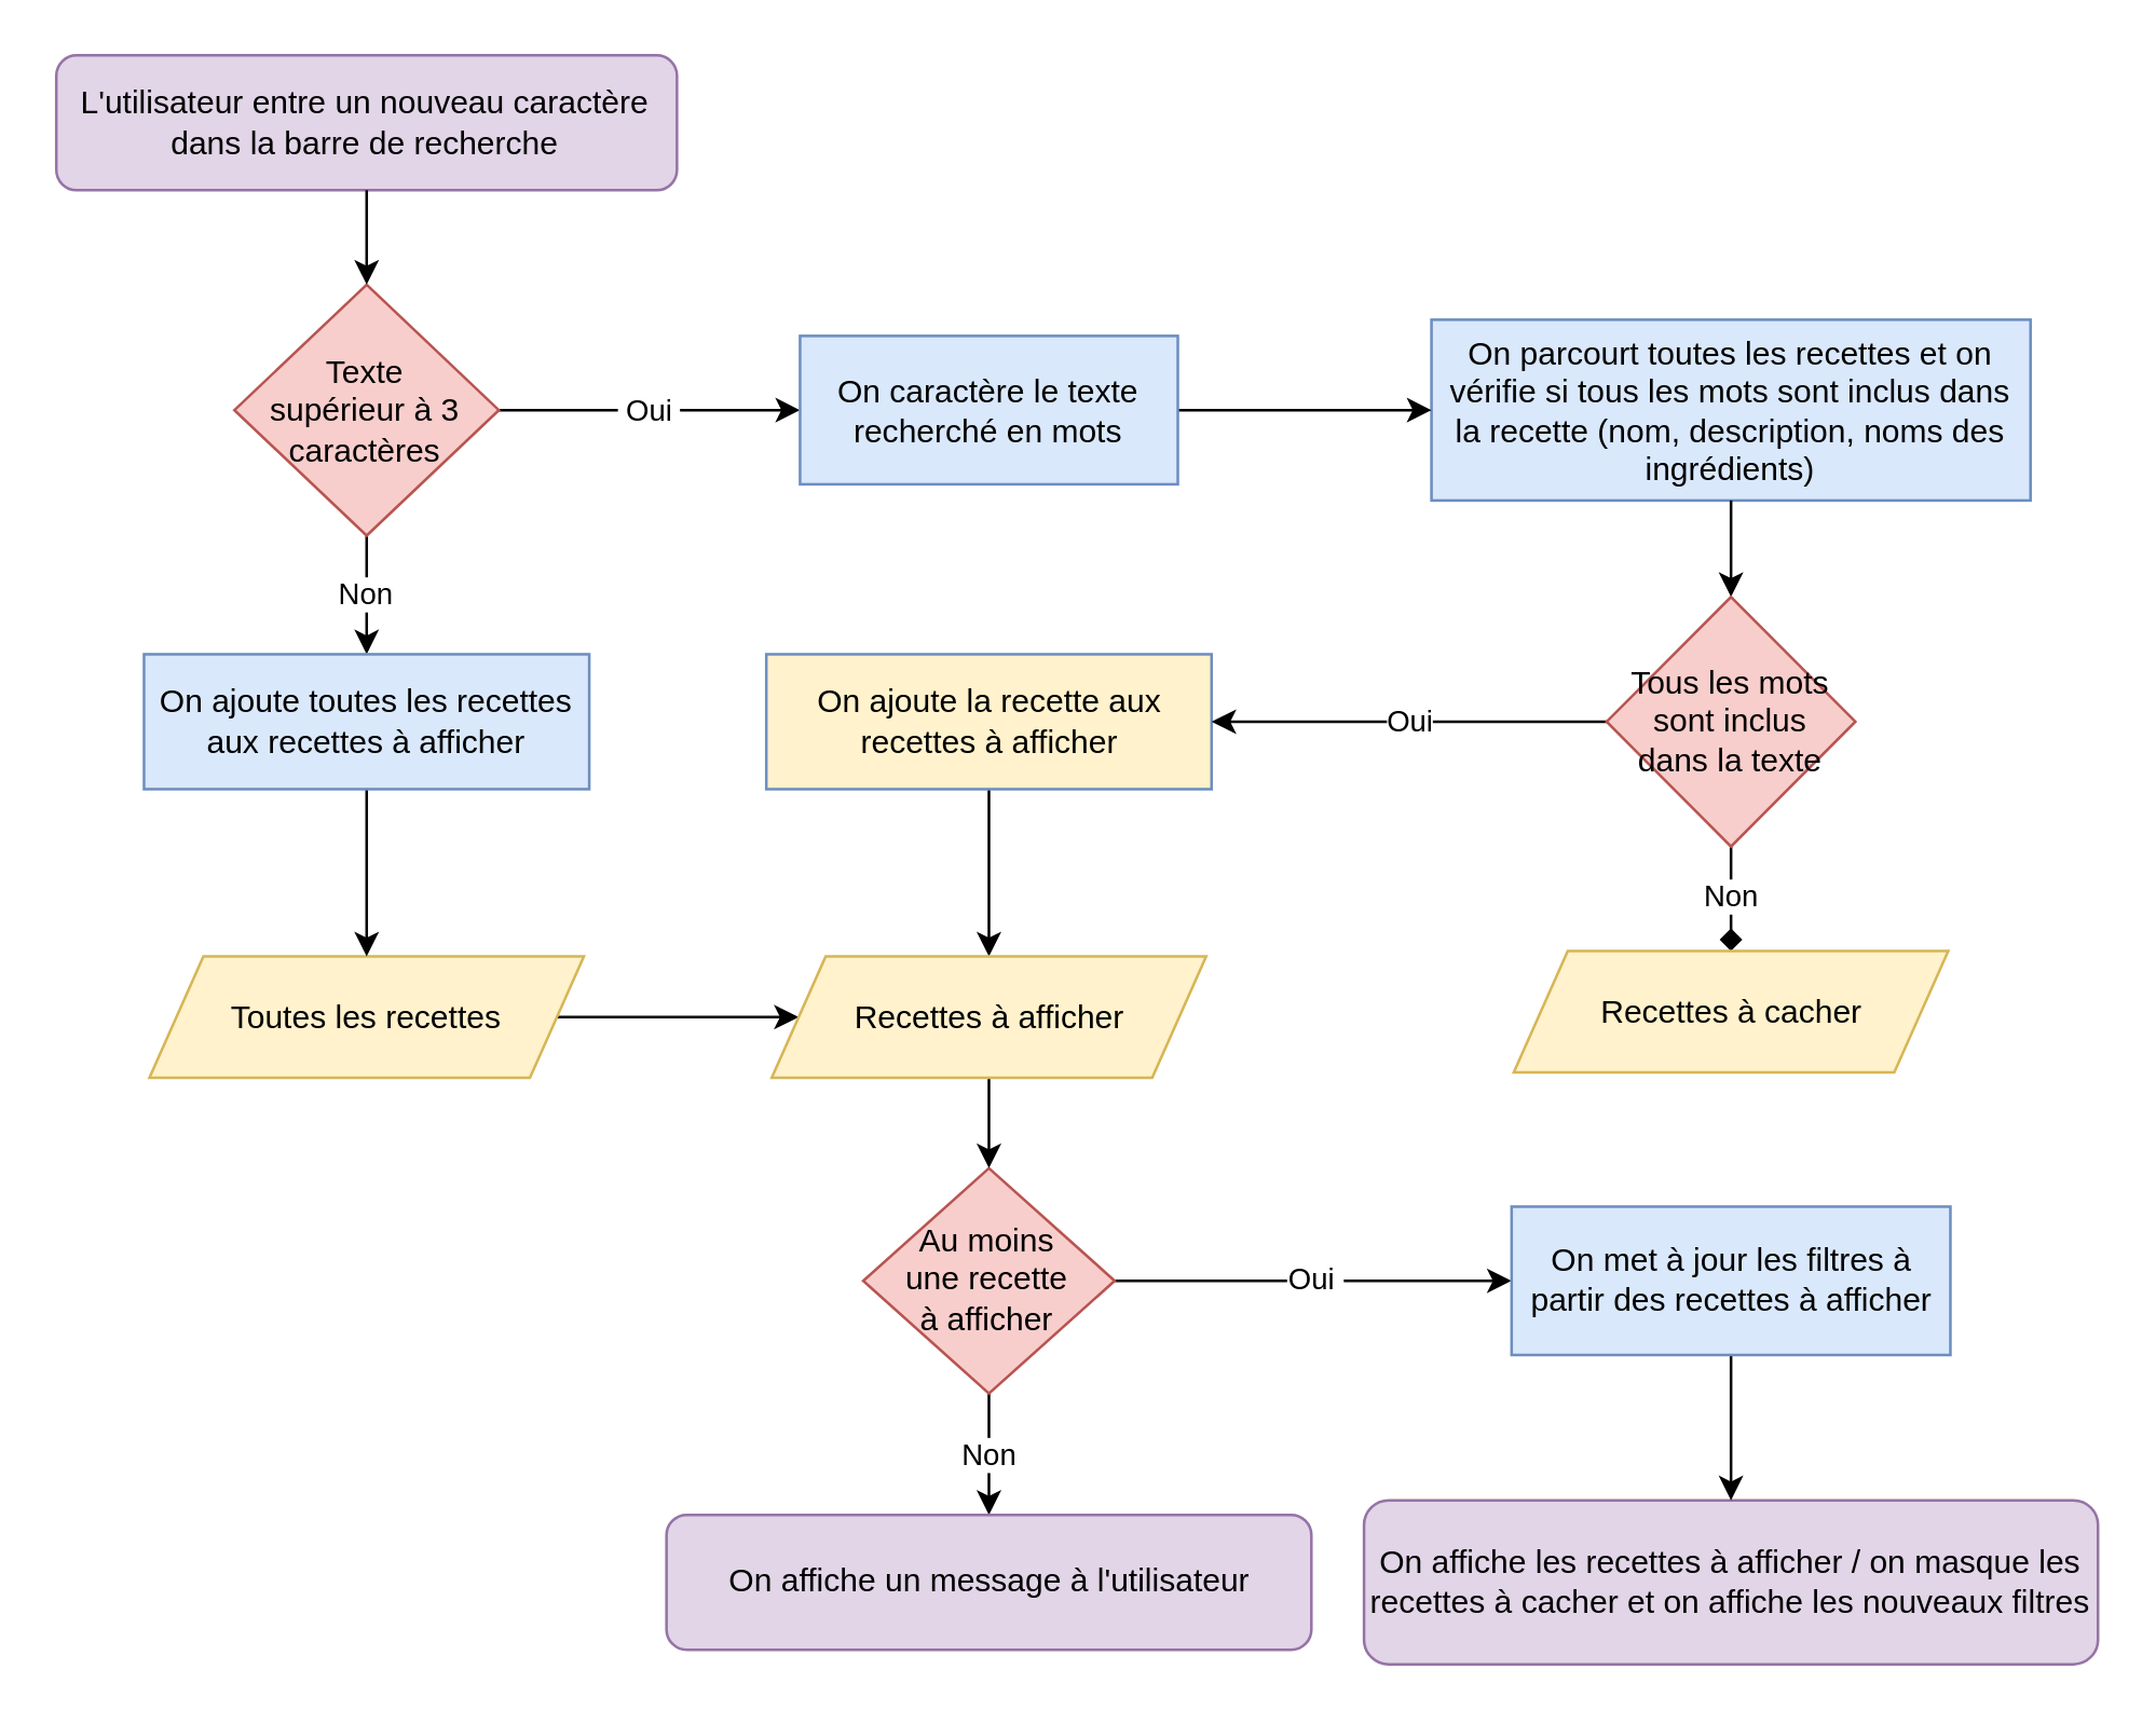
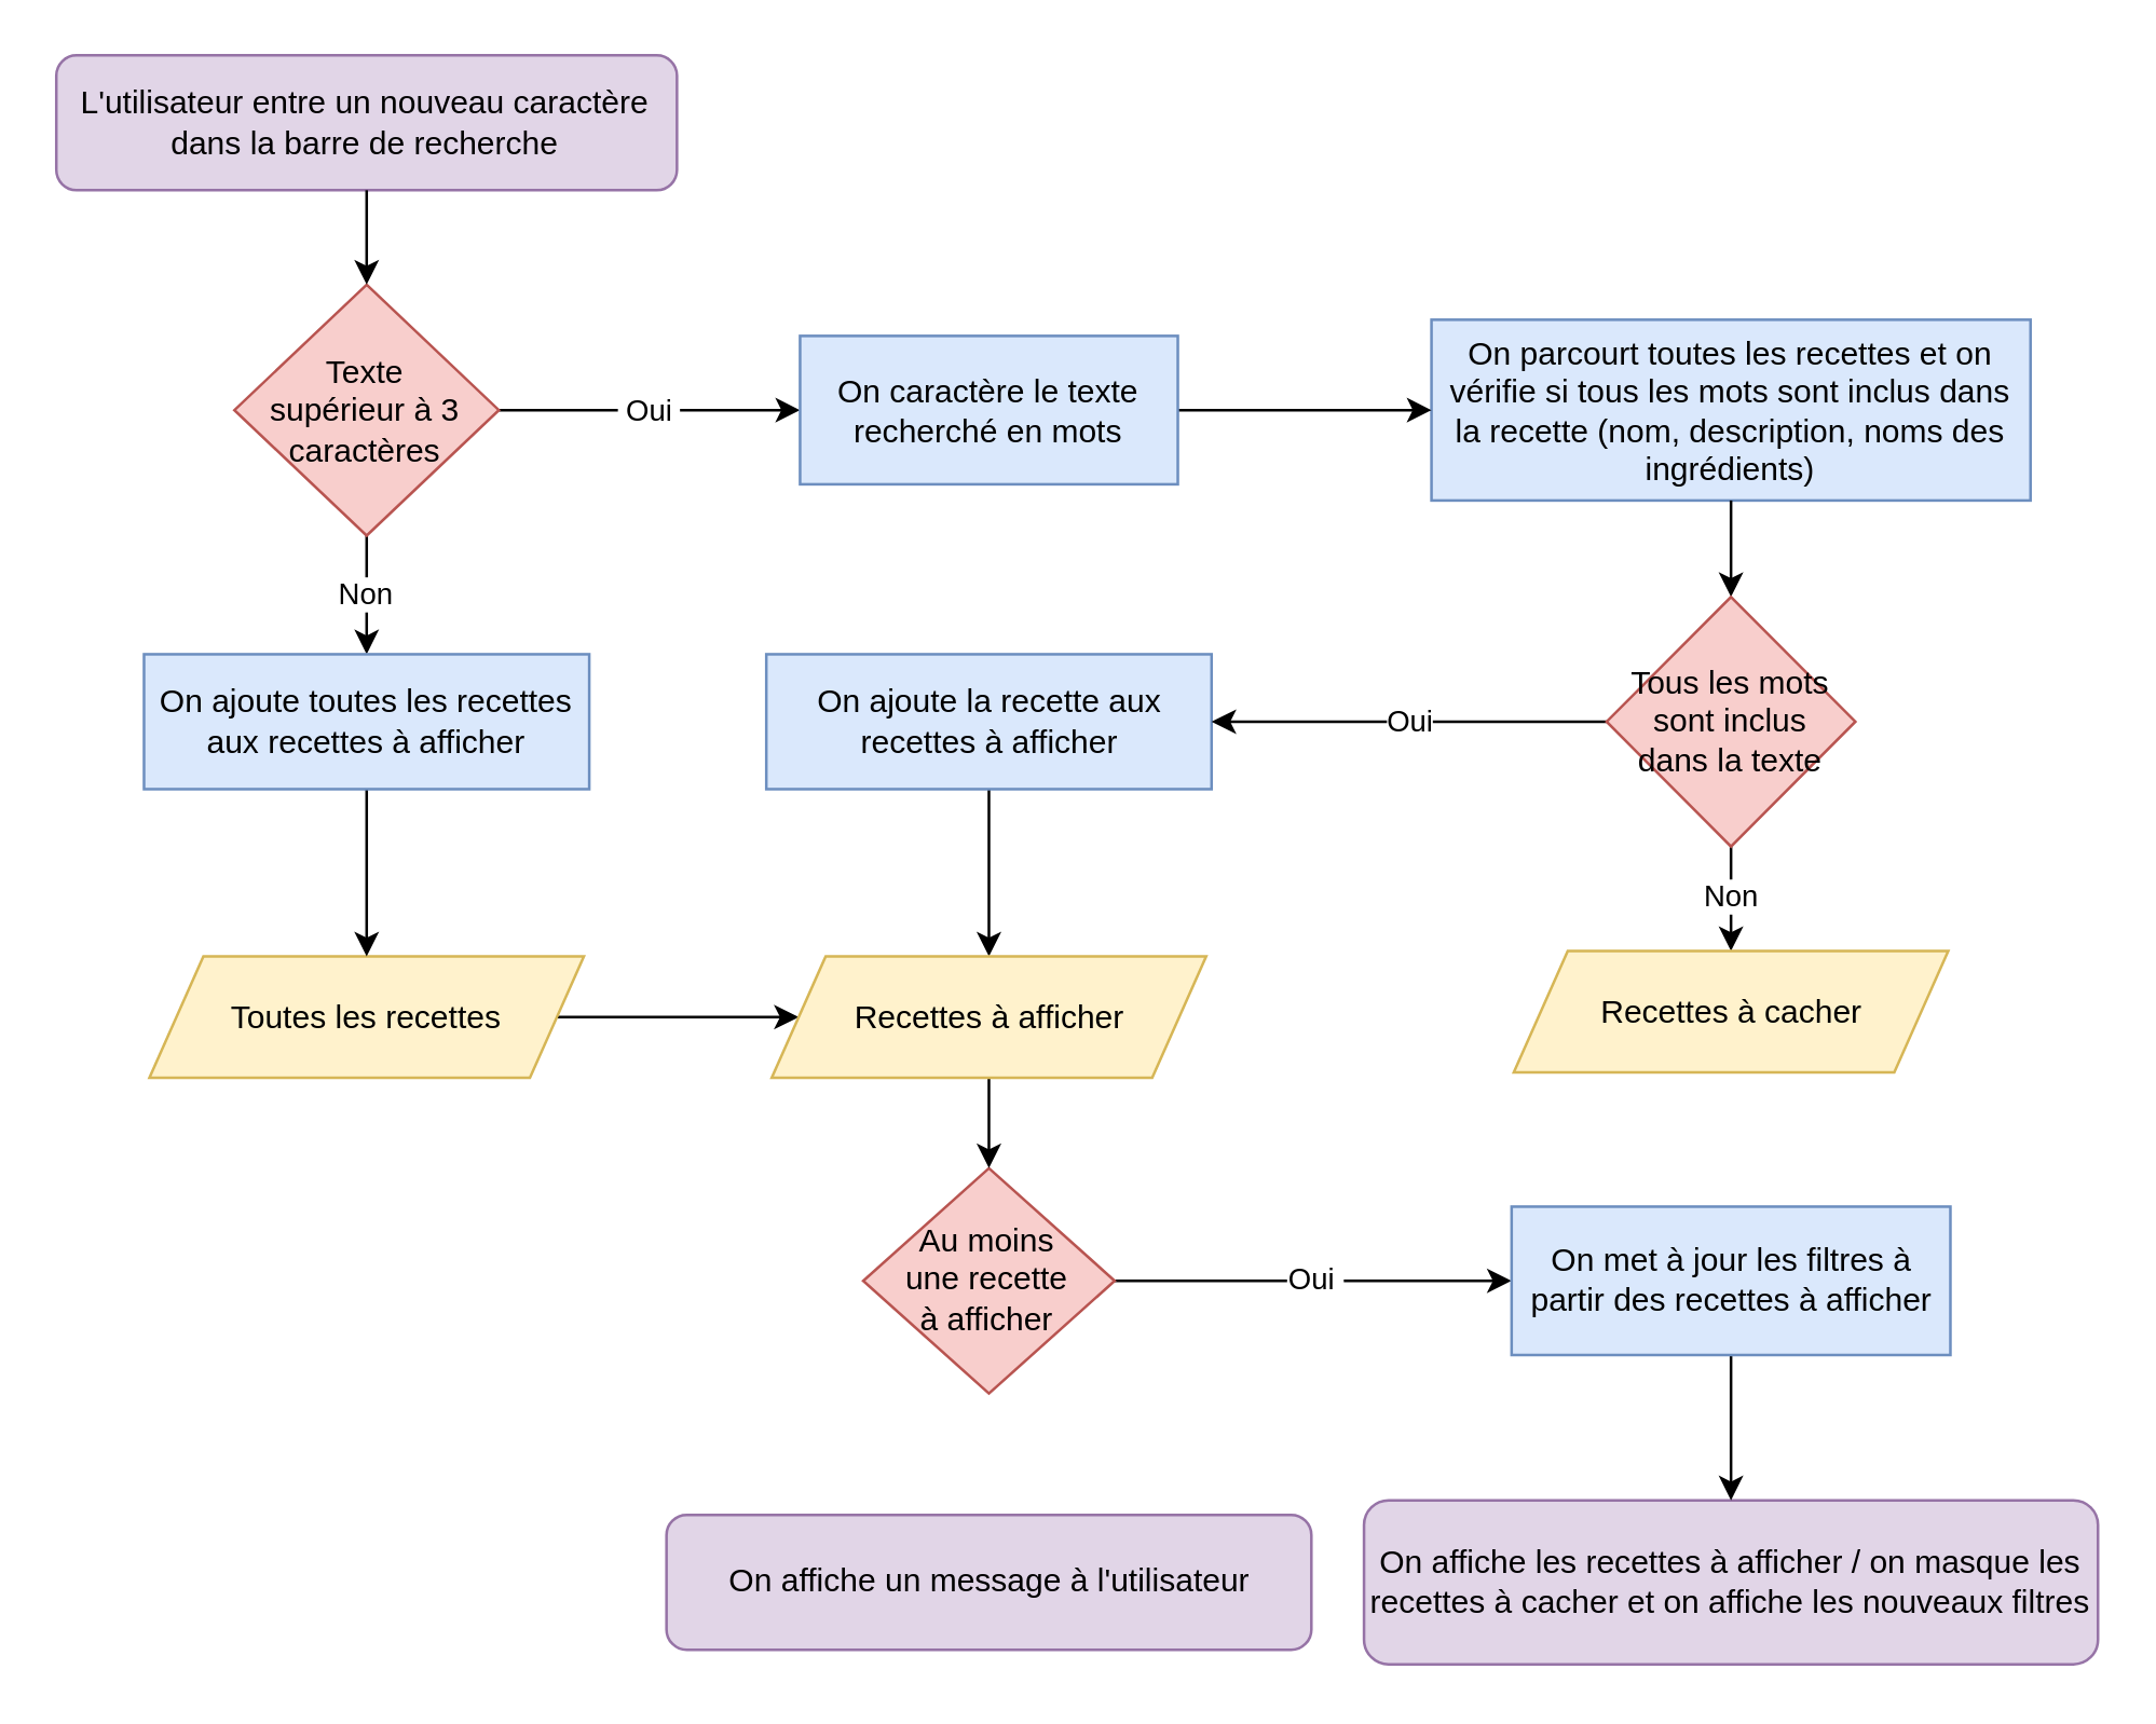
- <mxCell id="8" value="&lt;span&gt;On ajoute la recette aux recettes à afficher&lt;/span&gt;" style="rounded=0;whiteSpace=wrap;html=1;fillColor=#fff2cc;strokeColor=#6c8ebf;" parent="1" vertex="1"><mxGeometry x="283.5" y="242" width="165" height="50" as="geometry" /></mxCell>
+ <mxCell id="8" value="&lt;span&gt;On ajoute la recette aux recettes à afficher&lt;/span&gt;" style="rounded=0;whiteSpace=wrap;html=1;fillColor=#dae8fc;strokeColor=#6c8ebf;" parent="1" vertex="1"><mxGeometry x="283.5" y="242" width="165" height="50" as="geometry" /></mxCell>
- <mxCell id="17" value="Non" style="edgeStyle=orthogonalEdgeStyle;rounded=0;orthogonalLoop=1;jettySize=auto;html=1;endArrow=diamond;" edge="1" parent="1" source="18" target="25"><mxGeometry relative="1" as="geometry" /></mxCell>
+ <mxCell id="17" value="Non" style="edgeStyle=orthogonalEdgeStyle;rounded=0;orthogonalLoop=1;jettySize=auto;html=1;" edge="1" parent="1" source="18" target="25"><mxGeometry relative="1" as="geometry" /></mxCell>
- <mxCell id="19" value="Non" style="edgeStyle=orthogonalEdgeStyle;rounded=0;orthogonalLoop=1;jettySize=auto;html=1;" edge="1" parent="1" source="21" target="22"><mxGeometry relative="1" as="geometry"><mxPoint x="474" y="725" as="targetPoint" /></mxGeometry></mxCell>
